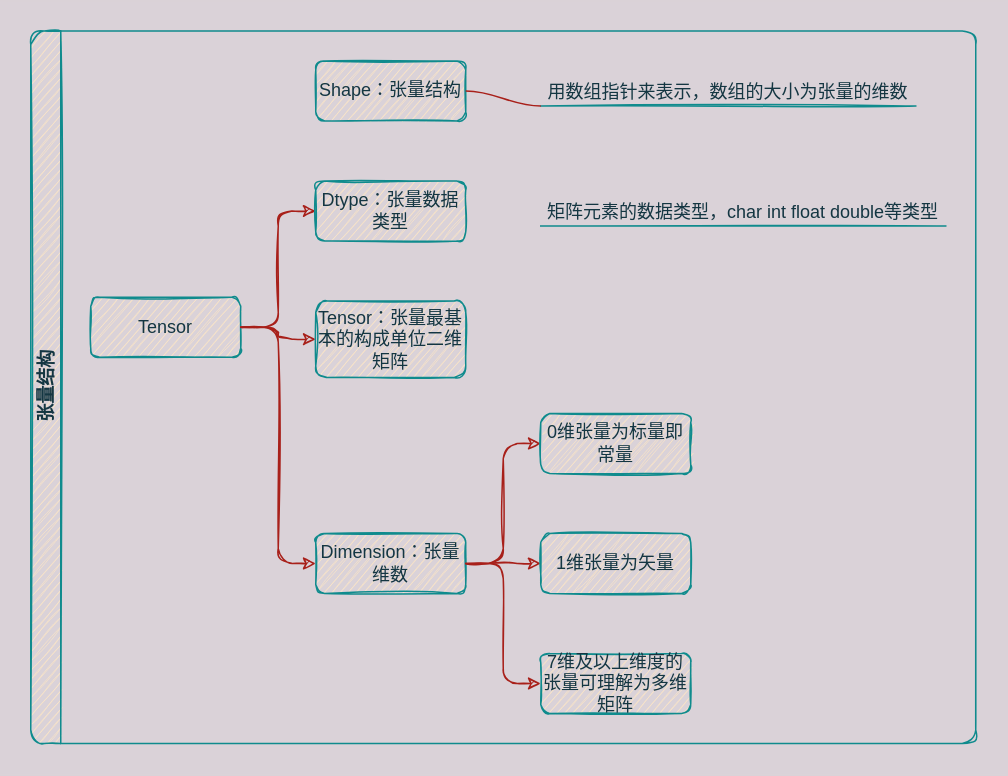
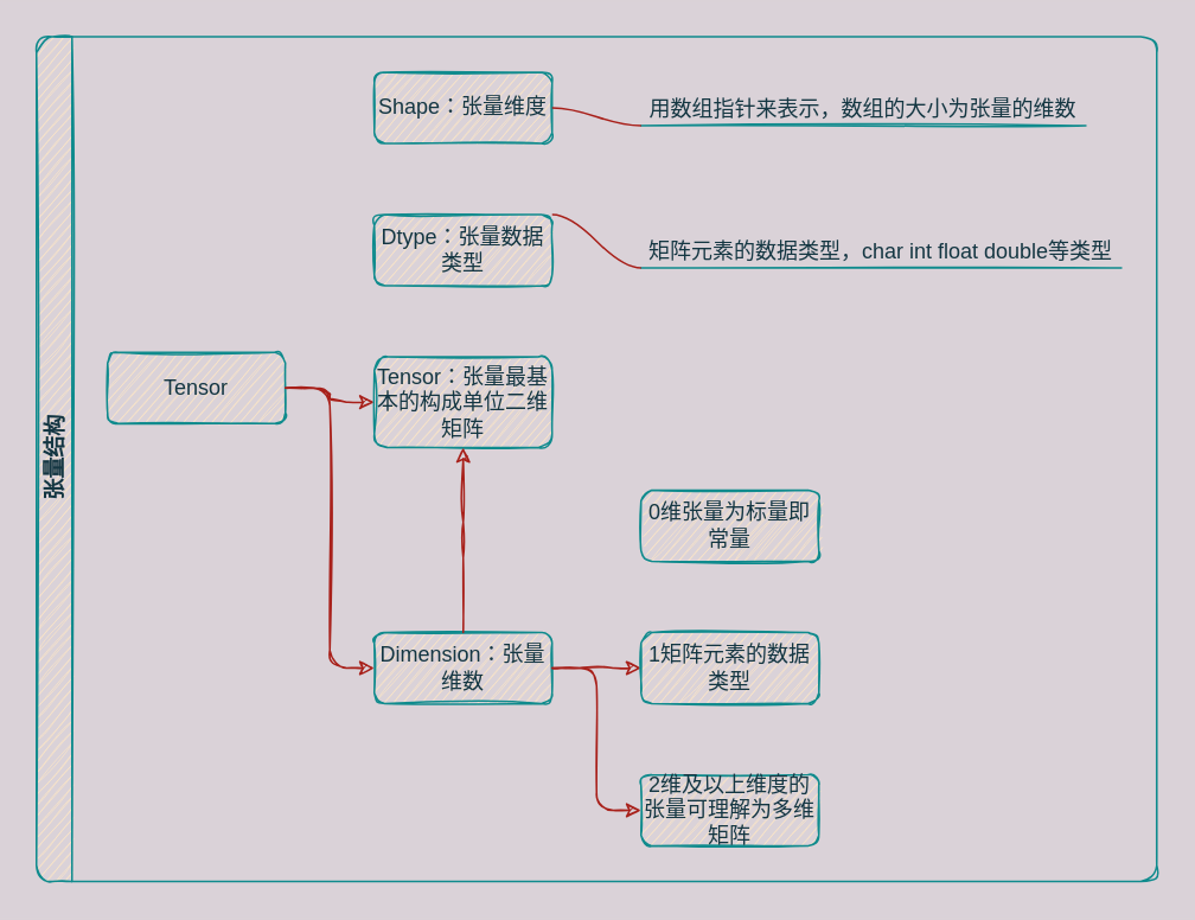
- <mxCell id="4" value="Shape：张量结构" style="whiteSpace=wrap;html=1;fillColor=#FAE5C7;strokeColor=#0F8B8D;fontColor=#143642;rounded=1;sketch=1;" parent="2" vertex="1"><mxGeometry x="190" y="20" width="100" height="40" as="geometry" /></mxCell>
+ <mxCell id="4" value="Shape：张量维度" style="whiteSpace=wrap;html=1;fillColor=#FAE5C7;strokeColor=#0F8B8D;fontColor=#143642;rounded=1;sketch=1;" parent="2" vertex="1"><mxGeometry x="190" y="20" width="100" height="40" as="geometry" /></mxCell>
+ <mxCell id="18" value="" style="edgeStyle=entityRelationEdgeStyle;startArrow=none;endArrow=none;segment=10;curved=1;strokeColor=#A8201A;fillColor=#FAE5C7;fontColor=#143642;exitX=1;exitY=0;exitDx=0;exitDy=0;" parent="2" source="6" target="17" edge="1"><mxGeometry relative="1" as="geometry"><mxPoint x="50" y="100" as="sourcePoint" /></mxGeometry></mxCell>
- <mxCell id="5" value="" style="edgeStyle=elbowEdgeStyle;elbow=horizontal;html=1;labelBackgroundColor=#DAD2D8;strokeColor=#A8201A;fontColor=#143642;sketch=1;" parent="2" source="3" target="6" edge="1"><mxGeometry relative="1" as="geometry" /></mxCell>
- <mxCell id="11" value="" style="edgeStyle=elbowEdgeStyle;elbow=horizontal;html=1;labelBackgroundColor=#DAD2D8;strokeColor=#A8201A;fontColor=#143642;sketch=1;" edge="1" target="12" source="10" parent="2"><mxGeometry relative="1" as="geometry"><mxPoint x="400" y="467.5" as="sourcePoint" /></mxGeometry></mxCell>
+ <mxCell id="11" value="" style="edgeStyle=elbowEdgeStyle;elbow=horizontal;html=1;labelBackgroundColor=#DAD2D8;strokeColor=#A8201A;fontColor=#143642;sketch=1;" edge="1" target="8" source="10" parent="2"><mxGeometry relative="1" as="geometry"><mxPoint x="400" y="467.5" as="sourcePoint" /></mxGeometry></mxCell>
- <mxCell id="14" value="1维张量为矢量" style="whiteSpace=wrap;html=1;fillColor=#FAE5C7;strokeColor=#0F8B8D;fontColor=#143642;rounded=1;sketch=1;" vertex="1" parent="2"><mxGeometry x="340" y="335" width="100" height="40" as="geometry" /></mxCell>
+ <mxCell id="14" value="1矩阵元素的数据类型" style="whiteSpace=wrap;html=1;fillColor=#FAE5C7;strokeColor=#0F8B8D;fontColor=#143642;rounded=1;sketch=1;" vertex="1" parent="2"><mxGeometry x="340" y="335" width="100" height="40" as="geometry" /></mxCell>
- <mxCell id="16" value="7维及以上维度的张量可理解为多维矩阵&lt;br&gt;" style="whiteSpace=wrap;html=1;fillColor=#FAE5C7;strokeColor=#0F8B8D;fontColor=#143642;rounded=1;sketch=1;" vertex="1" parent="2"><mxGeometry x="340" y="415" width="100" height="40" as="geometry" /></mxCell>
+ <mxCell id="16" value="2维及以上维度的张量可理解为多维矩阵&lt;br&gt;" style="whiteSpace=wrap;html=1;fillColor=#FAE5C7;strokeColor=#0F8B8D;fontColor=#143642;rounded=1;sketch=1;" vertex="1" parent="2"><mxGeometry x="340" y="415" width="100" height="40" as="geometry" /></mxCell>
